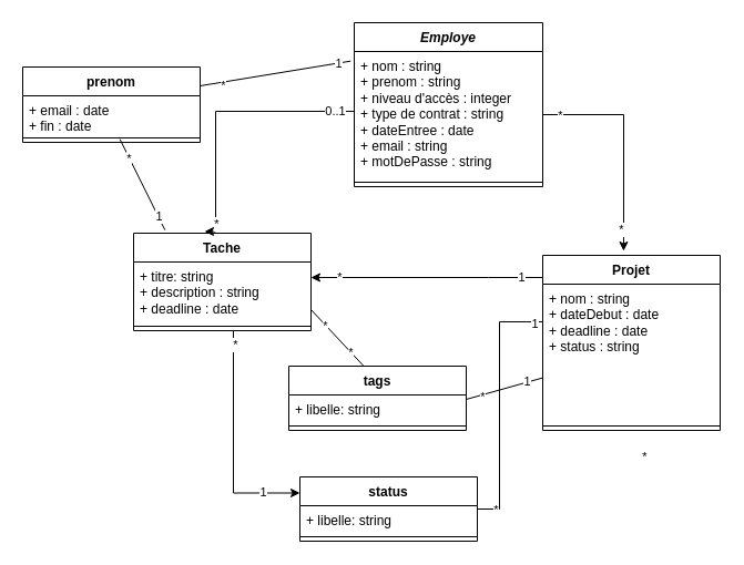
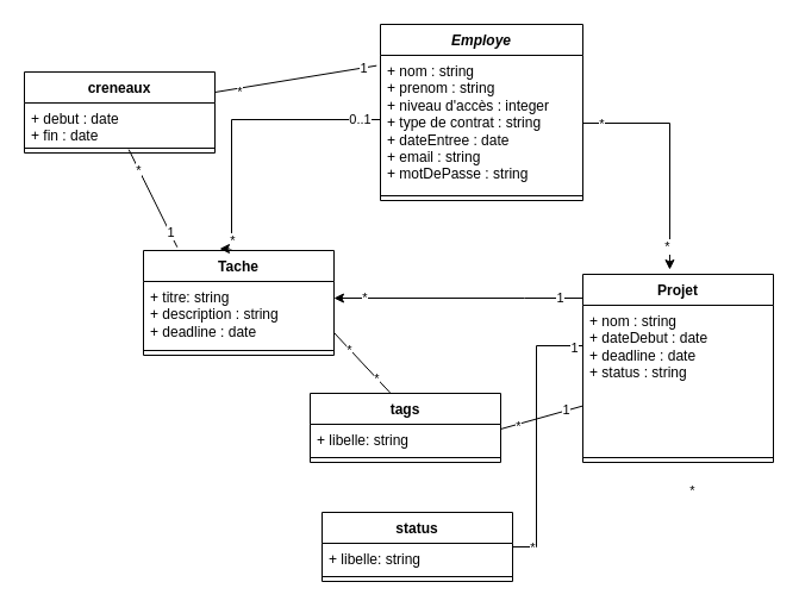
- <mxCell id="36" value="prenom" style="swimlane;fontStyle=1;align=center;verticalAlign=top;childLayout=stackLayout;horizontal=1;startSize=26;horizontalStack=0;resizeParent=1;resizeParentMax=0;resizeLast=0;collapsible=1;marginBottom=0;whiteSpace=wrap;html=1;" vertex="1" parent="1"><mxGeometry x="20" y="60" width="160" height="68" as="geometry"><mxRectangle x="320" y="190" width="90" height="30" as="alternateBounds" /></mxGeometry></mxCell>
+ <mxCell id="36" value="creneaux" style="swimlane;fontStyle=1;align=center;verticalAlign=top;childLayout=stackLayout;horizontal=1;startSize=26;horizontalStack=0;resizeParent=1;resizeParentMax=0;resizeLast=0;collapsible=1;marginBottom=0;whiteSpace=wrap;html=1;" vertex="1" parent="1"><mxGeometry x="20" y="60" width="160" height="68" as="geometry"><mxRectangle x="320" y="190" width="90" height="30" as="alternateBounds" /></mxGeometry></mxCell>
- <mxCell id="37" value="+ email : date&lt;div&gt;+ fin : date&lt;/div&gt;" style="text;strokeColor=none;fillColor=none;align=left;verticalAlign=top;spacingLeft=4;spacingRight=4;overflow=hidden;rotatable=0;points=[[0,0.5],[1,0.5]];portConstraint=eastwest;whiteSpace=wrap;html=1;" vertex="1" parent="36"><mxGeometry y="26" width="160" height="34" as="geometry" /></mxCell>
+ <mxCell id="37" value="+ debut : date&lt;div&gt;+ fin : date&lt;/div&gt;" style="text;strokeColor=none;fillColor=none;align=left;verticalAlign=top;spacingLeft=4;spacingRight=4;overflow=hidden;rotatable=0;points=[[0,0.5],[1,0.5]];portConstraint=eastwest;whiteSpace=wrap;html=1;" vertex="1" parent="36"><mxGeometry y="26" width="160" height="34" as="geometry" /></mxCell>
- <mxCell id="11" style="edgeStyle=orthogonalEdgeStyle;rounded=0;orthogonalLoop=1;jettySize=auto;html=1;entryX=0;entryY=0.25;entryDx=0;entryDy=0;" edge="1" parent="1" source="14" target="23"><mxGeometry relative="1" as="geometry"><mxPoint x="220" y="410" as="targetPoint" /><Array as="points"><mxPoint x="210" y="445" /></Array></mxGeometry></mxCell>
- <mxCell id="12" value="*" style="edgeLabel;html=1;align=center;verticalAlign=middle;resizable=0;points=[];" vertex="1" connectable="0" parent="11"><mxGeometry x="-0.879" y="1" relative="1" as="geometry"><mxPoint as="offset" /></mxGeometry></mxCell>
- <mxCell id="13" value="1" style="edgeLabel;html=1;align=center;verticalAlign=middle;resizable=0;points=[];" vertex="1" connectable="0" parent="11"><mxGeometry x="0.4" y="-1" relative="1" as="geometry"><mxPoint x="27" as="offset" /></mxGeometry></mxCell>
